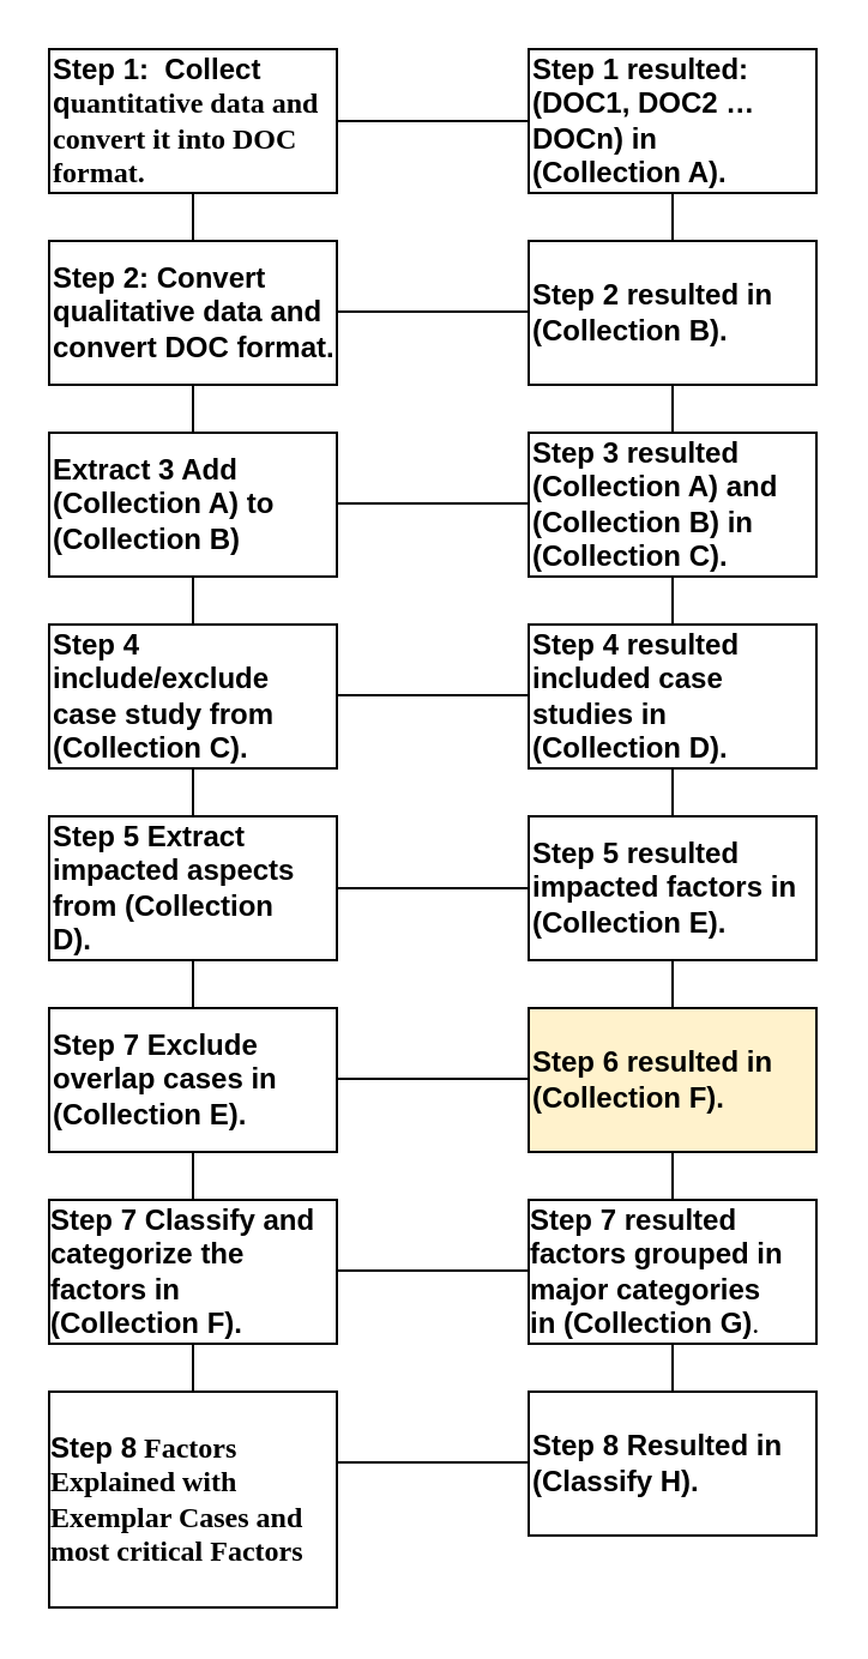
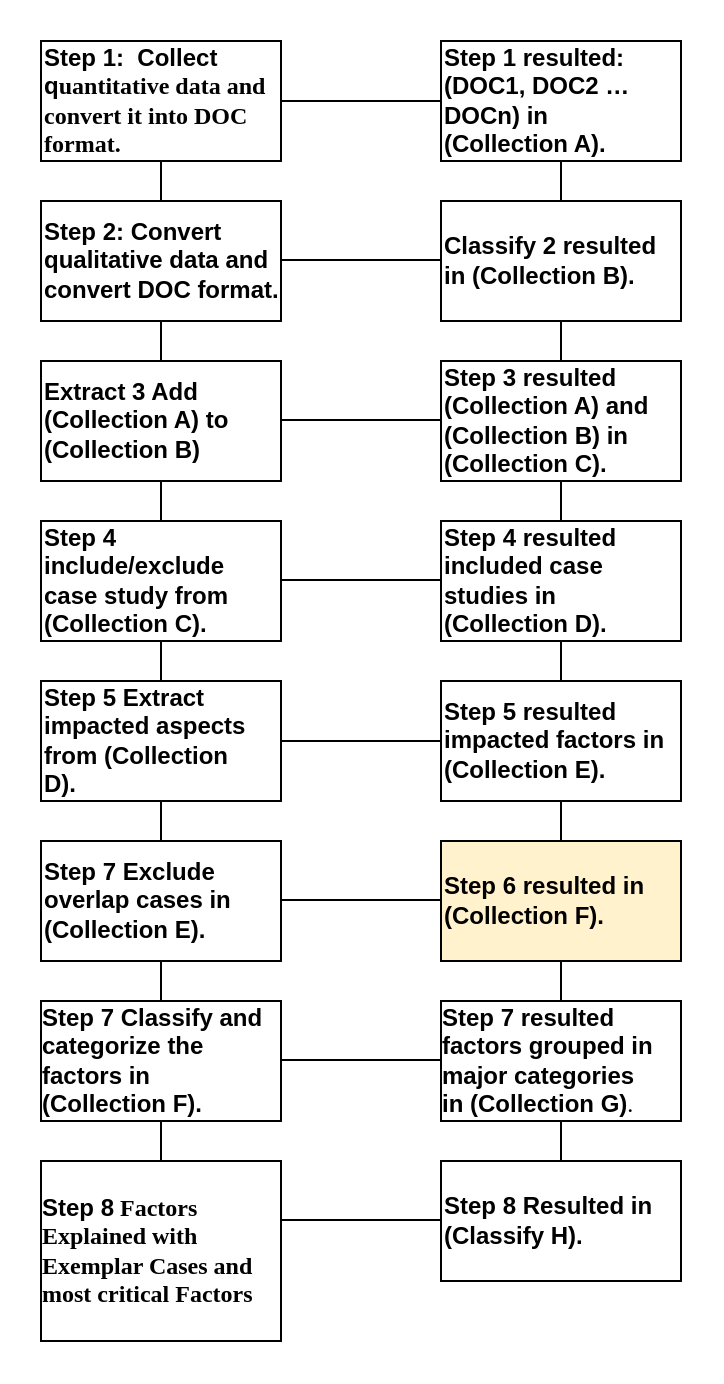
- <mxCell id="5" value="&lt;b&gt;&lt;span&gt;Step 2 resulted in (Collection B).&lt;/span&gt;&lt;/b&gt;" style="rounded=0;whiteSpace=wrap;html=1;fontColor=#000000;align=left;" vertex="1" parent="1"><mxGeometry x="220" y="100" width="120" height="60" as="geometry" /></mxCell>
+ <mxCell id="5" value="&lt;b&gt;&lt;span&gt;Classify 2 resulted in (Collection B).&lt;/span&gt;&lt;/b&gt;" style="rounded=0;whiteSpace=wrap;html=1;fontColor=#000000;align=left;" vertex="1" parent="1"><mxGeometry x="220" y="100" width="120" height="60" as="geometry" /></mxCell>
